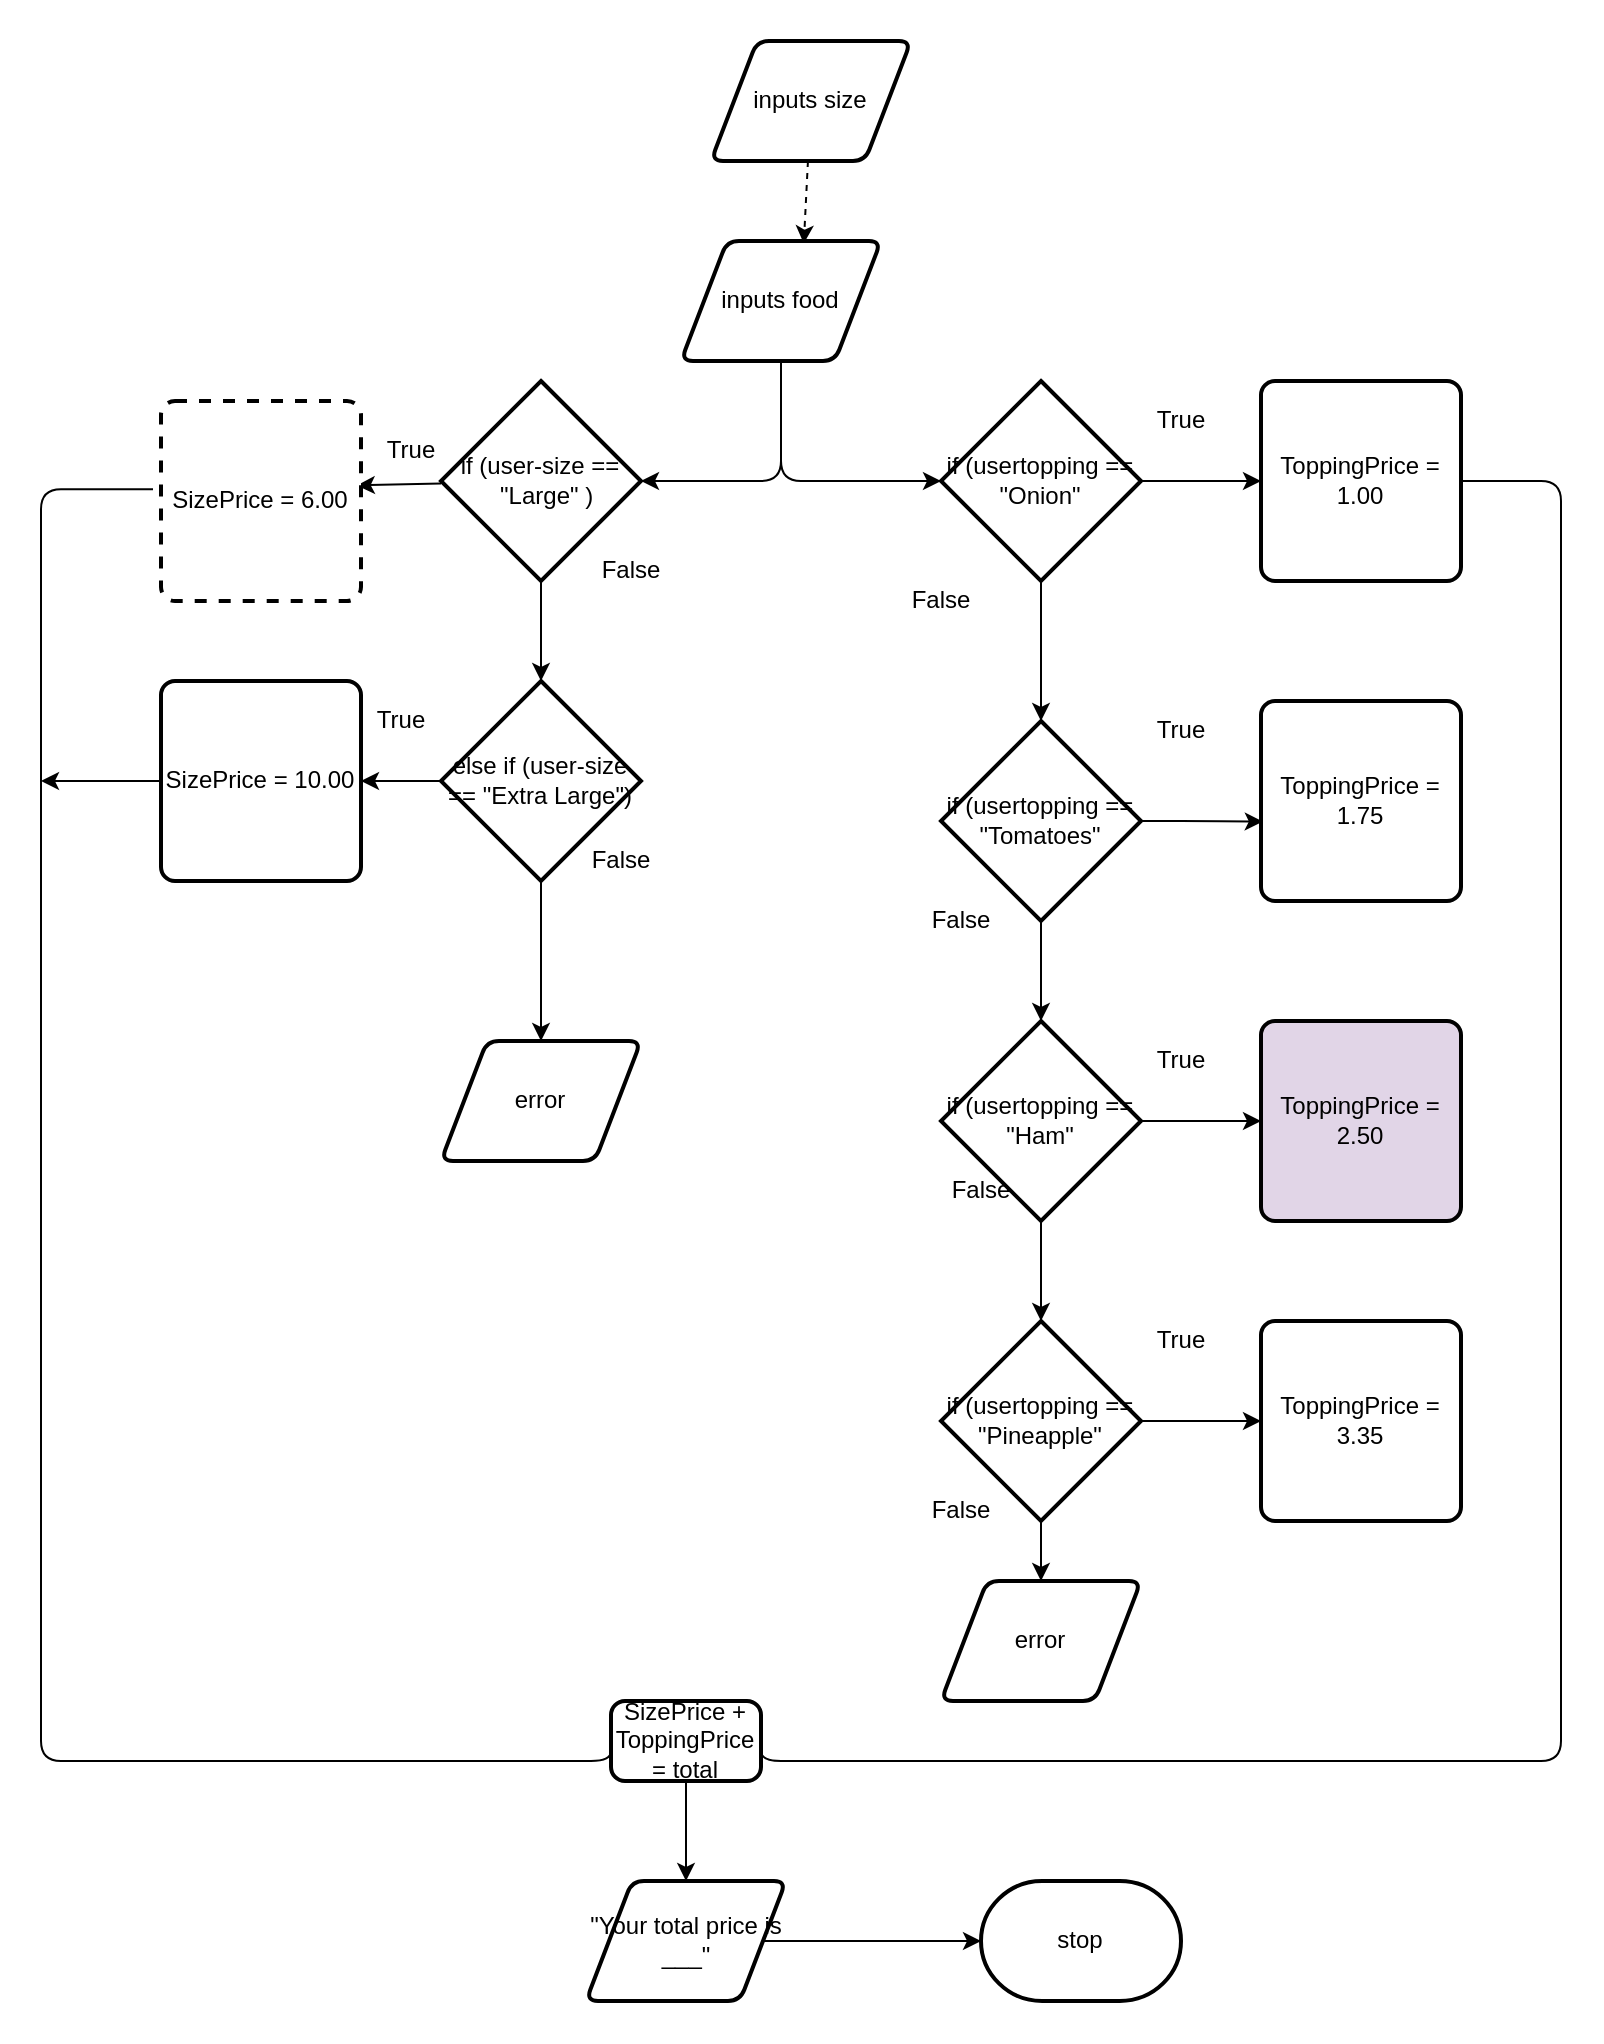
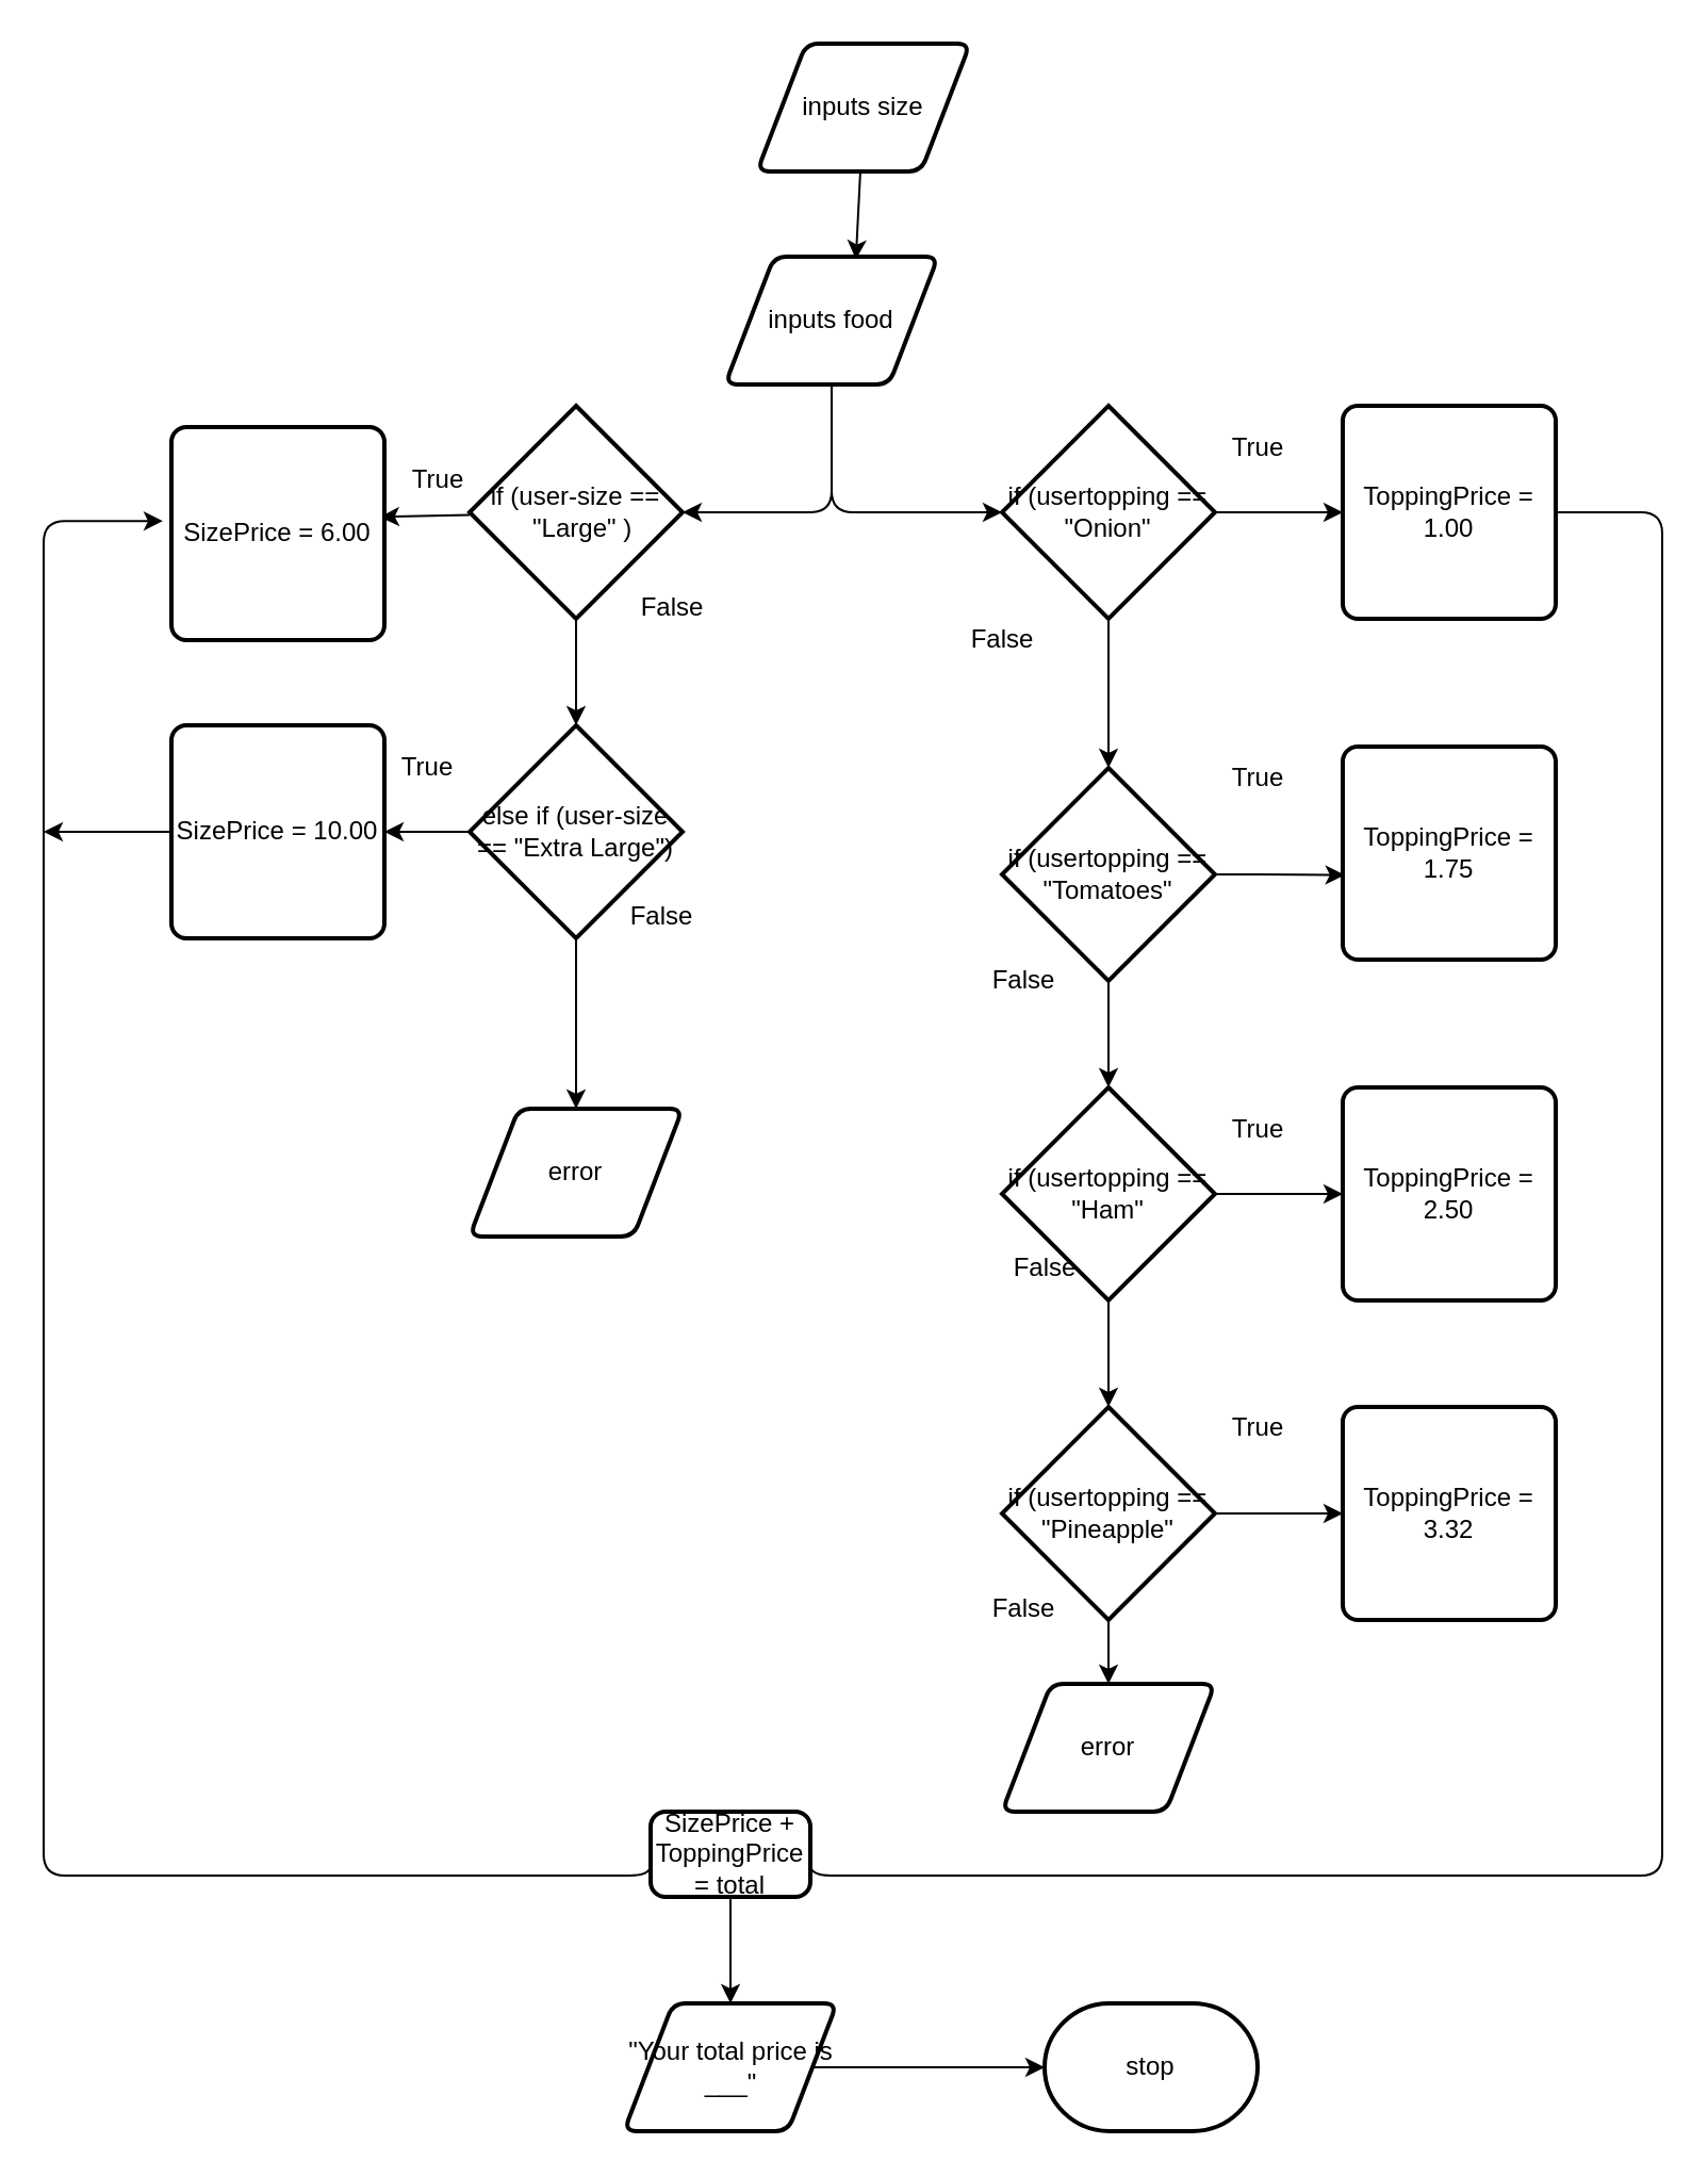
- <mxCell id="2" style="edgeStyle=none;html=1;entryX=0.614;entryY=0.021;entryDx=0;entryDy=0;entryPerimeter=0;dashed=1;" edge="1" parent="1" source="3" target="6"><mxGeometry relative="1" as="geometry" /></mxCell>
+ <mxCell id="2" style="edgeStyle=none;html=1;entryX=0.614;entryY=0.021;entryDx=0;entryDy=0;entryPerimeter=0;" edge="1" parent="1" source="3" target="6"><mxGeometry relative="1" as="geometry" /></mxCell>
- <mxCell id="20" value="" style="endArrow=none;html=1;entryX=-0.04;entryY=0.441;entryDx=0;entryDy=0;entryPerimeter=0;edgeStyle=orthogonalEdgeStyle;exitX=0;exitY=0.5;exitDx=0;exitDy=0;" edge="1" parent="1" source="49" target="10"><mxGeometry width="50" height="50" relative="1" as="geometry"><mxPoint x="270" y="880" as="sourcePoint" /><mxPoint x="40" y="250" as="targetPoint" /><Array as="points"><mxPoint x="20" y="880" /><mxPoint x="20" y="244" /></Array></mxGeometry></mxCell>
+ <mxCell id="20" value="" style="endArrow=classic;html=1;entryX=-0.04;entryY=0.441;entryDx=0;entryDy=0;entryPerimeter=0;edgeStyle=orthogonalEdgeStyle;exitX=0;exitY=0.5;exitDx=0;exitDy=0;" edge="1" parent="1" source="49" target="10"><mxGeometry width="50" height="50" relative="1" as="geometry"><mxPoint x="270" y="880" as="sourcePoint" /><mxPoint x="40" y="250" as="targetPoint" /><Array as="points"><mxPoint x="20" y="880" /><mxPoint x="20" y="244" /></Array></mxGeometry></mxCell>
- <mxCell id="10" value="SizePrice = 6.00" style="rounded=1;whiteSpace=wrap;html=1;absoluteArcSize=1;arcSize=14;strokeWidth=2;dashed=1;" vertex="1" parent="1"><mxGeometry x="80" y="200" width="100" height="100" as="geometry" /></mxCell>
+ <mxCell id="10" value="SizePrice = 6.00" style="rounded=1;whiteSpace=wrap;html=1;absoluteArcSize=1;arcSize=14;strokeWidth=2;" vertex="1" parent="1"><mxGeometry x="80" y="200" width="100" height="100" as="geometry" /></mxCell>
- <mxCell id="32" value="ToppingPrice = 2.50" style="rounded=1;whiteSpace=wrap;html=1;absoluteArcSize=1;arcSize=14;strokeWidth=2;fillColor=#e1d5e7;" vertex="1" parent="1"><mxGeometry x="630" y="510" width="100" height="100" as="geometry" /></mxCell>
+ <mxCell id="32" value="ToppingPrice = 2.50" style="rounded=1;whiteSpace=wrap;html=1;absoluteArcSize=1;arcSize=14;strokeWidth=2;" vertex="1" parent="1"><mxGeometry x="630" y="510" width="100" height="100" as="geometry" /></mxCell>
- <mxCell id="31" value="ToppingPrice = 3.35" style="rounded=1;whiteSpace=wrap;html=1;absoluteArcSize=1;arcSize=14;strokeWidth=2;" vertex="1" parent="1"><mxGeometry x="630" y="660" width="100" height="100" as="geometry" /></mxCell>
+ <mxCell id="31" value="ToppingPrice = 3.32" style="rounded=1;whiteSpace=wrap;html=1;absoluteArcSize=1;arcSize=14;strokeWidth=2;" vertex="1" parent="1"><mxGeometry x="630" y="660" width="100" height="100" as="geometry" /></mxCell>
